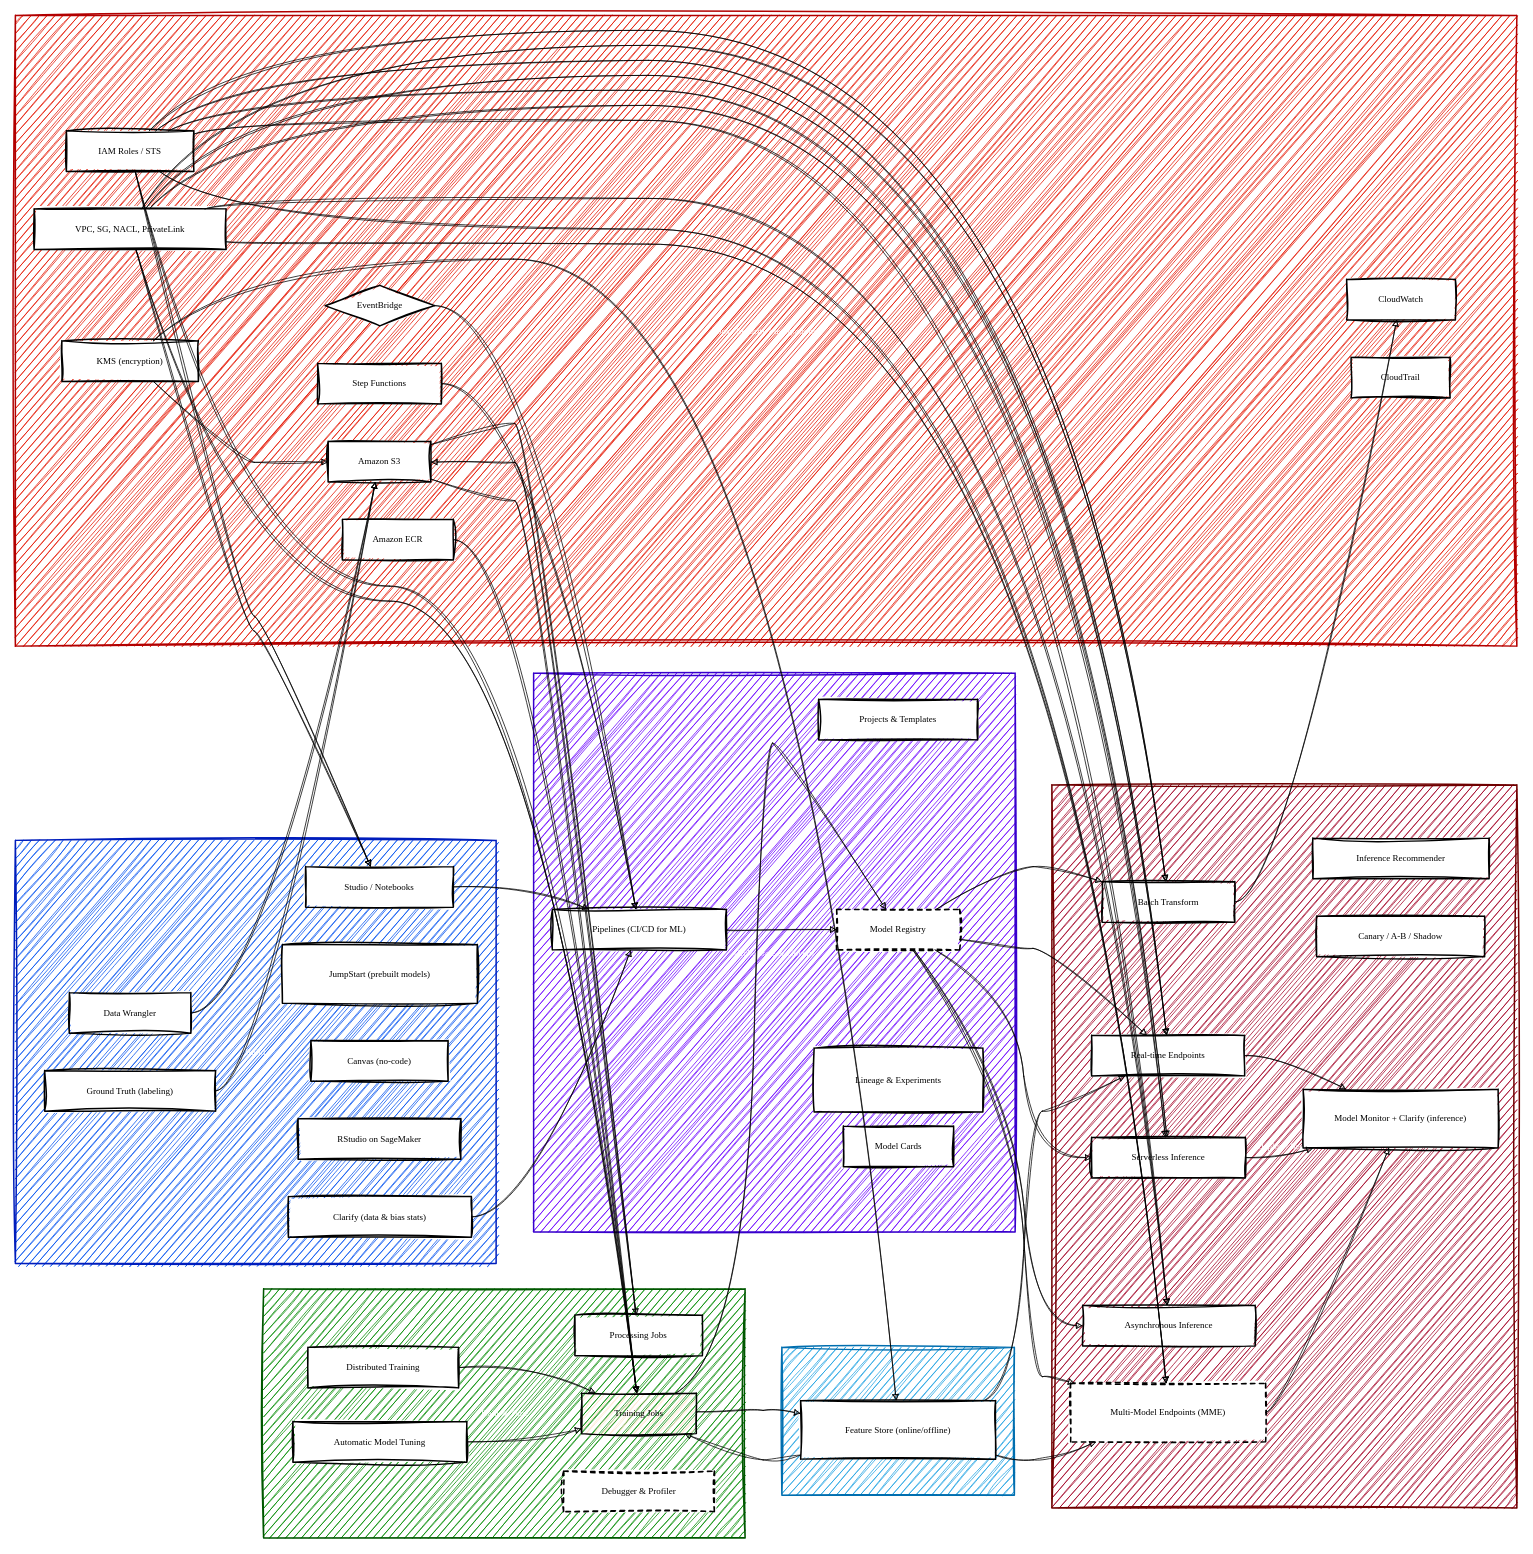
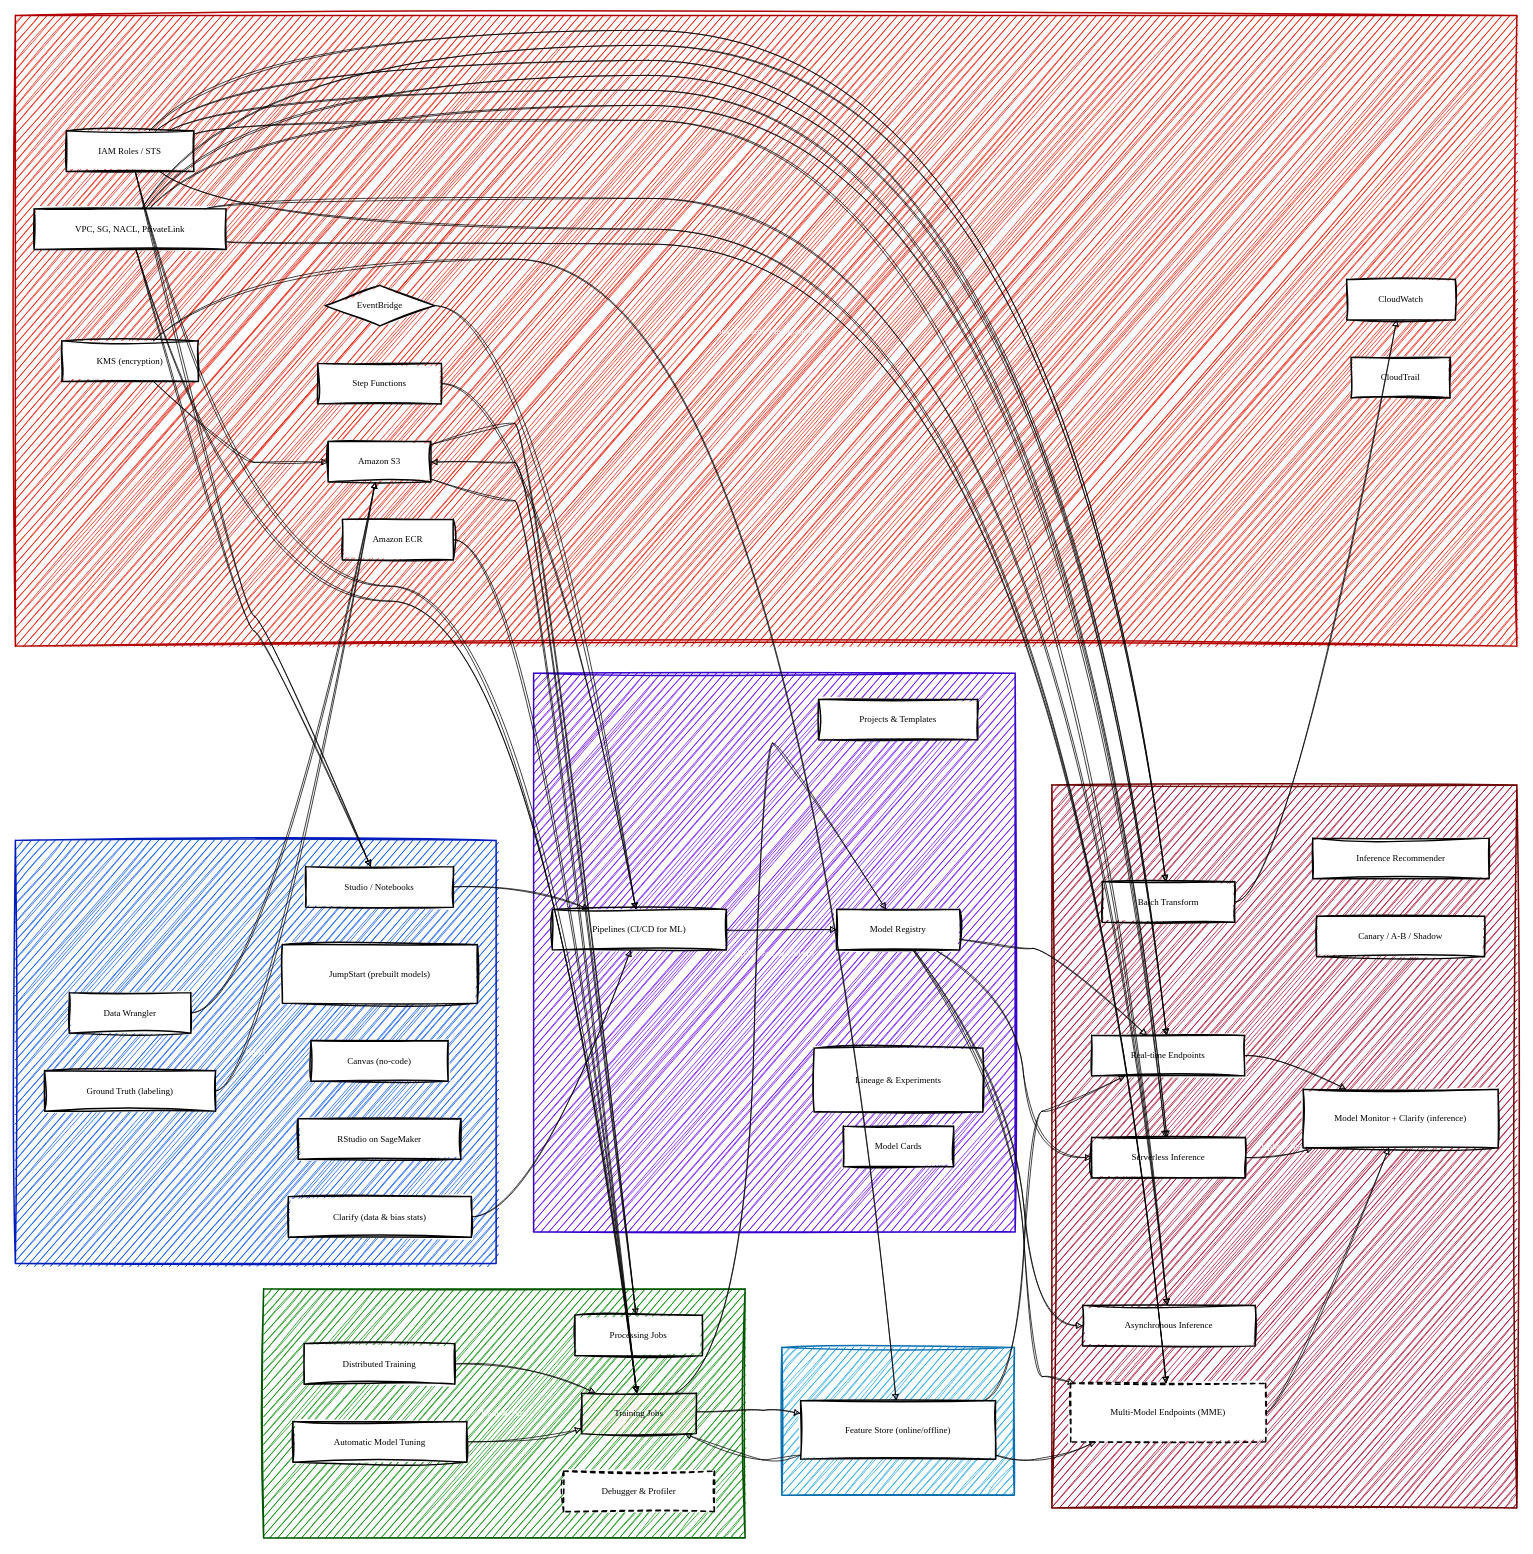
- <mxCell id="60" value="" style="curved=1;startArrow=none;endArrow=block;exitX=0.81;exitY=0;entryX=0;entryY=0;rounded=0;sketch=1;curveFitting=1;jiggle=2;shadow=0;labelBackgroundColor=none;labelBorderColor=none;fontFamily=Comic Sans MS;enumerate=0;backgroundOutline=0;metaEdit=0;" edge="1" parent="1" source="17" target="30"><mxGeometry relative="1" as="geometry"><Array as="points"><mxPoint x="1352" y="1155" /><mxPoint x="1402" y="1155" /></Array></mxGeometry></mxCell>
- <mxCell id="17" value="Model Registry" style="whiteSpace=wrap;strokeWidth=2;sketch=1;curveFitting=1;jiggle=2;shadow=0;labelBackgroundColor=none;labelBorderColor=none;fontFamily=Comic Sans MS;enumerate=0;backgroundOutline=0;metaEdit=0;dashed=1;" vertex="1" parent="1"><mxGeometry x="1115" y="1212" width="164" height="54" as="geometry" /></mxCell>
+ <mxCell id="17" value="Model Registry" style="whiteSpace=wrap;strokeWidth=2;sketch=1;curveFitting=1;jiggle=2;shadow=0;labelBackgroundColor=none;labelBorderColor=none;fontFamily=Comic Sans MS;enumerate=0;backgroundOutline=0;metaEdit=0;" vertex="1" parent="1"><mxGeometry x="1115" y="1212" width="164" height="54" as="geometry" /></mxCell>
- <mxCell id="23" value="Distributed Training" style="whiteSpace=wrap;strokeWidth=2;sketch=1;curveFitting=1;jiggle=2;shadow=0;labelBackgroundColor=none;labelBorderColor=none;fontFamily=Comic Sans MS;enumerate=0;backgroundOutline=0;metaEdit=0;" vertex="1" parent="1"><mxGeometry x="410" y="1796" width="201" height="54" as="geometry" /></mxCell>
+ <mxCell id="23" value="Distributed Training" style="whiteSpace=wrap;strokeWidth=2;sketch=1;curveFitting=1;jiggle=2;shadow=0;labelBackgroundColor=none;labelBorderColor=none;fontFamily=Comic Sans MS;enumerate=0;backgroundOutline=0;metaEdit=0;" vertex="1" parent="1"><mxGeometry x="405" y="1791" width="201" height="54" as="geometry" /></mxCell>
